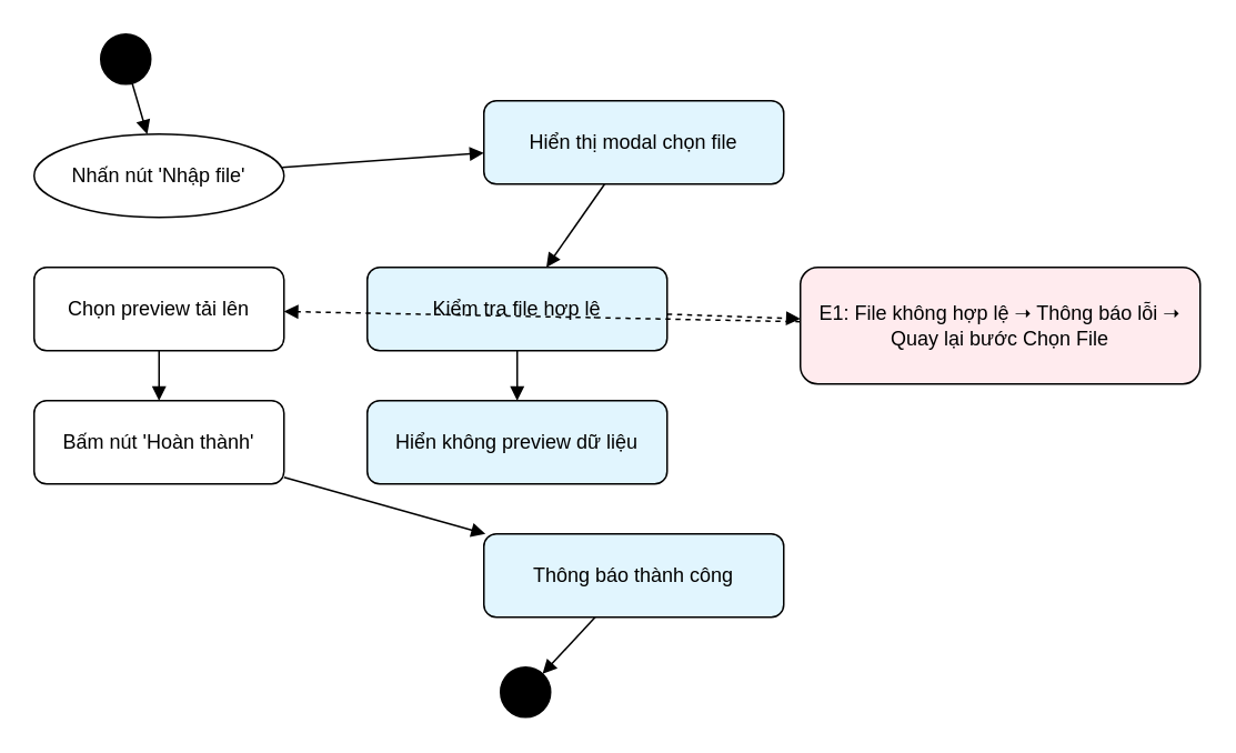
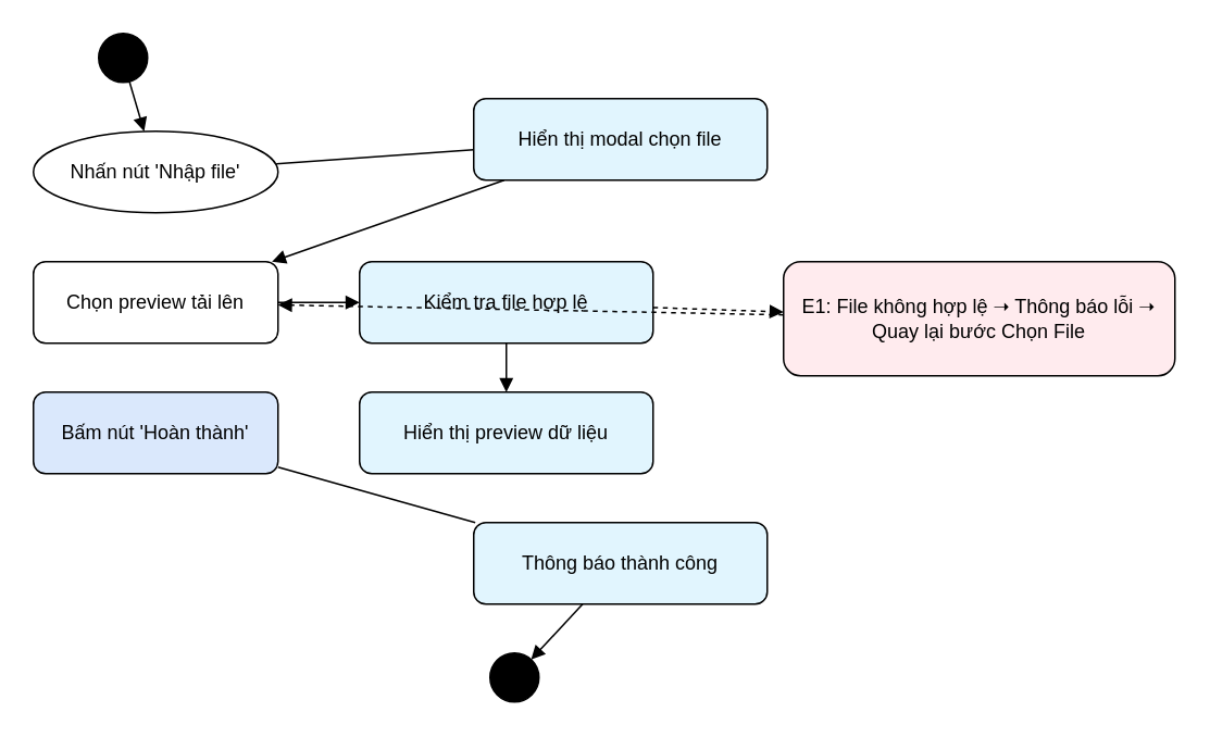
- <mxCell id="13" style="endArrow=block;" edge="1" parent="1" source="3" target="4"><mxGeometry relative="1" as="geometry" /></mxCell>
+ <mxCell id="13" style="endArrow=none;" edge="1" parent="1" source="3" target="4"><mxGeometry relative="1" as="geometry" /></mxCell>
- <mxCell id="14" style="endArrow=block;" edge="1" parent="1" source="4" target="6"><mxGeometry relative="1" as="geometry" /></mxCell>
+ <mxCell id="14" style="endArrow=block;" edge="1" parent="1" source="4" target="5"><mxGeometry relative="1" as="geometry" /></mxCell>
- <mxCell id="15" style="endArrow=block;" edge="1" parent="1" source="5" target="8"><mxGeometry relative="1" as="geometry" /></mxCell>
+ <mxCell id="15" style="endArrow=block;" edge="1" parent="1" source="5" target="6"><mxGeometry relative="1" as="geometry" /></mxCell>
- <mxCell id="8" value="Bấm nút 'Hoàn thành'" style="rounded=1;whiteSpace=wrap;html=1;" vertex="1" parent="1"><mxGeometry x="20" y="240" width="150" height="50" as="geometry" /></mxCell>
+ <mxCell id="8" value="Bấm nút 'Hoàn thành'" style="rounded=1;whiteSpace=wrap;html=1;fillColor=#dae8fc;" vertex="1" parent="1"><mxGeometry x="20" y="240" width="150" height="50" as="geometry" /></mxCell>
- <mxCell id="7" value="Hiển không preview dữ liệu" style="rounded=1;whiteSpace=wrap;html=1;fillColor=#e1f5fe;" vertex="1" parent="1"><mxGeometry x="220" y="240" width="180" height="50" as="geometry" /></mxCell>
+ <mxCell id="7" value="Hiển thị preview dữ liệu" style="rounded=1;whiteSpace=wrap;html=1;fillColor=#e1f5fe;" vertex="1" parent="1"><mxGeometry x="220" y="240" width="180" height="50" as="geometry" /></mxCell>
- <mxCell id="17" style="endArrow=block;" edge="1" parent="1" source="8" target="9"><mxGeometry relative="1" as="geometry" /></mxCell>
+ <mxCell id="17" style="endArrow=none;" edge="1" parent="1" source="8" target="9"><mxGeometry relative="1" as="geometry" /></mxCell>
